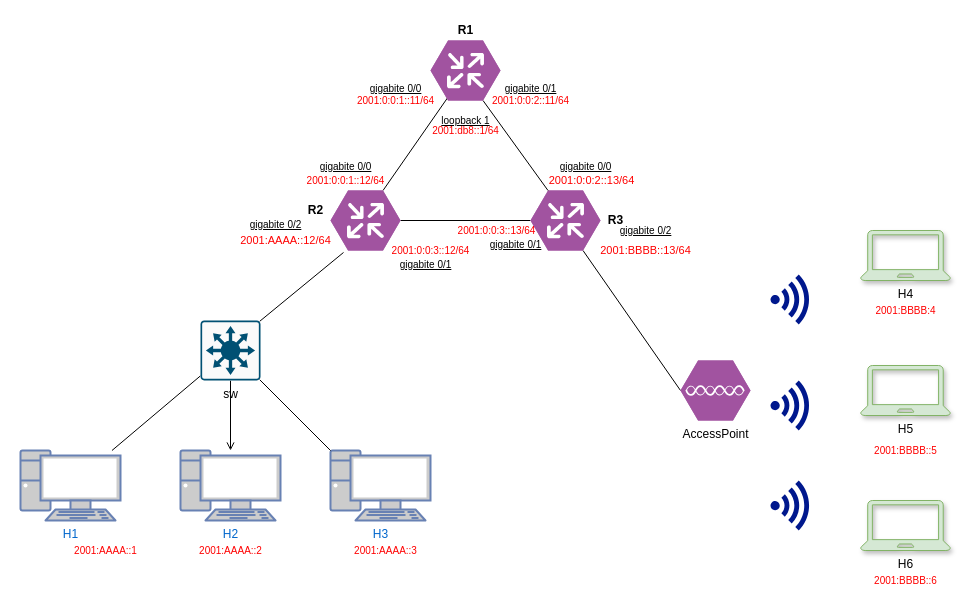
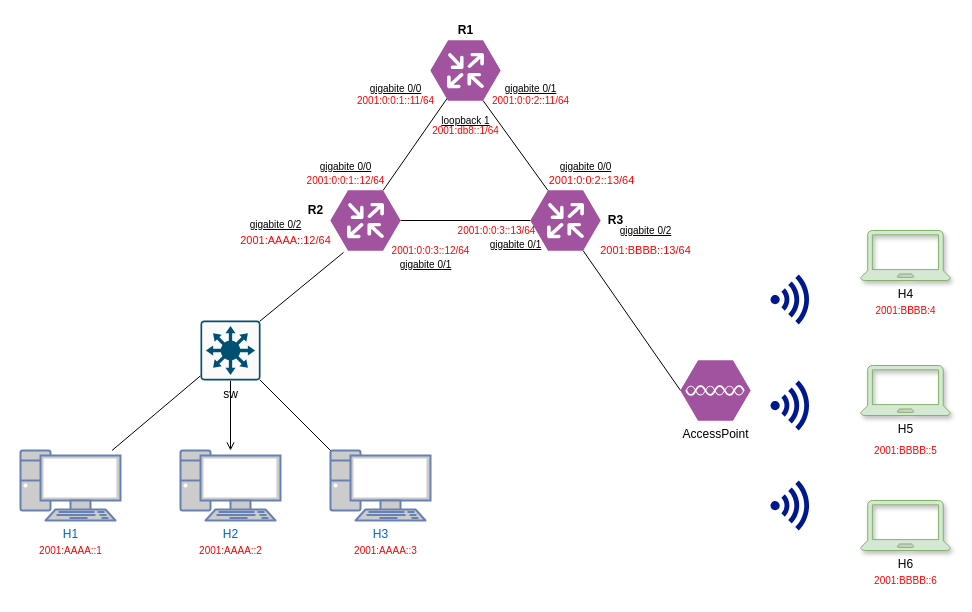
- <mxCell id="42" value="2001:AAAA::1" style="text;html=1;align=center;verticalAlign=middle;resizable=0;points=[];autosize=1;fontSize=10;fontColor=#FF0000;" vertex="1" parent="1"><mxGeometry x="65" y="540" width="80" height="20" as="geometry" /></mxCell>
+ <mxCell id="42" value="2001:AAAA::1" style="text;html=1;align=center;verticalAlign=middle;resizable=0;points=[];autosize=1;fontSize=10;fontColor=#FF0000;" vertex="1" parent="1"><mxGeometry x="30" y="540" width="80" height="20" as="geometry" /></mxCell>
